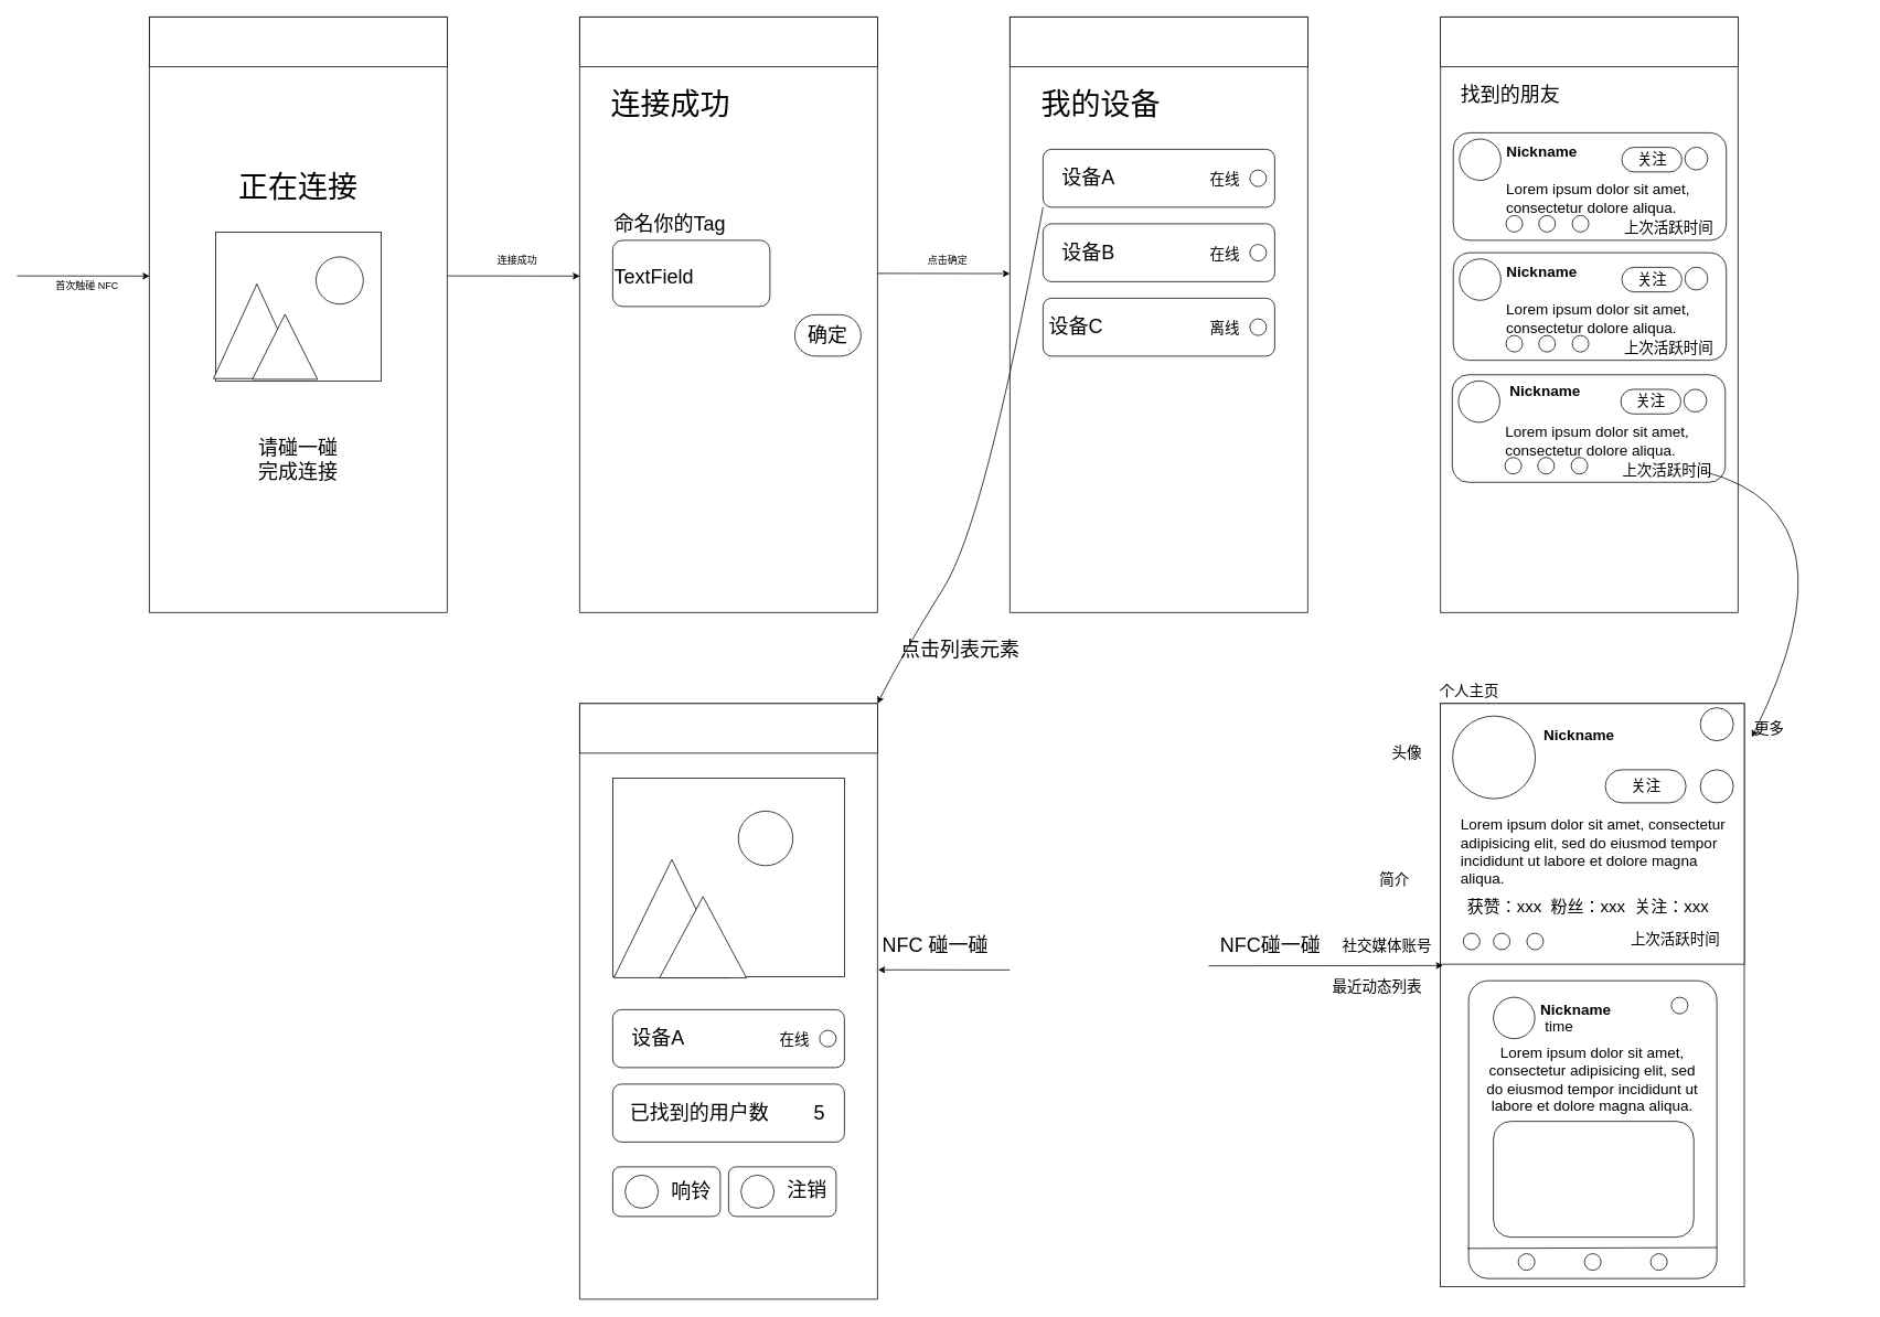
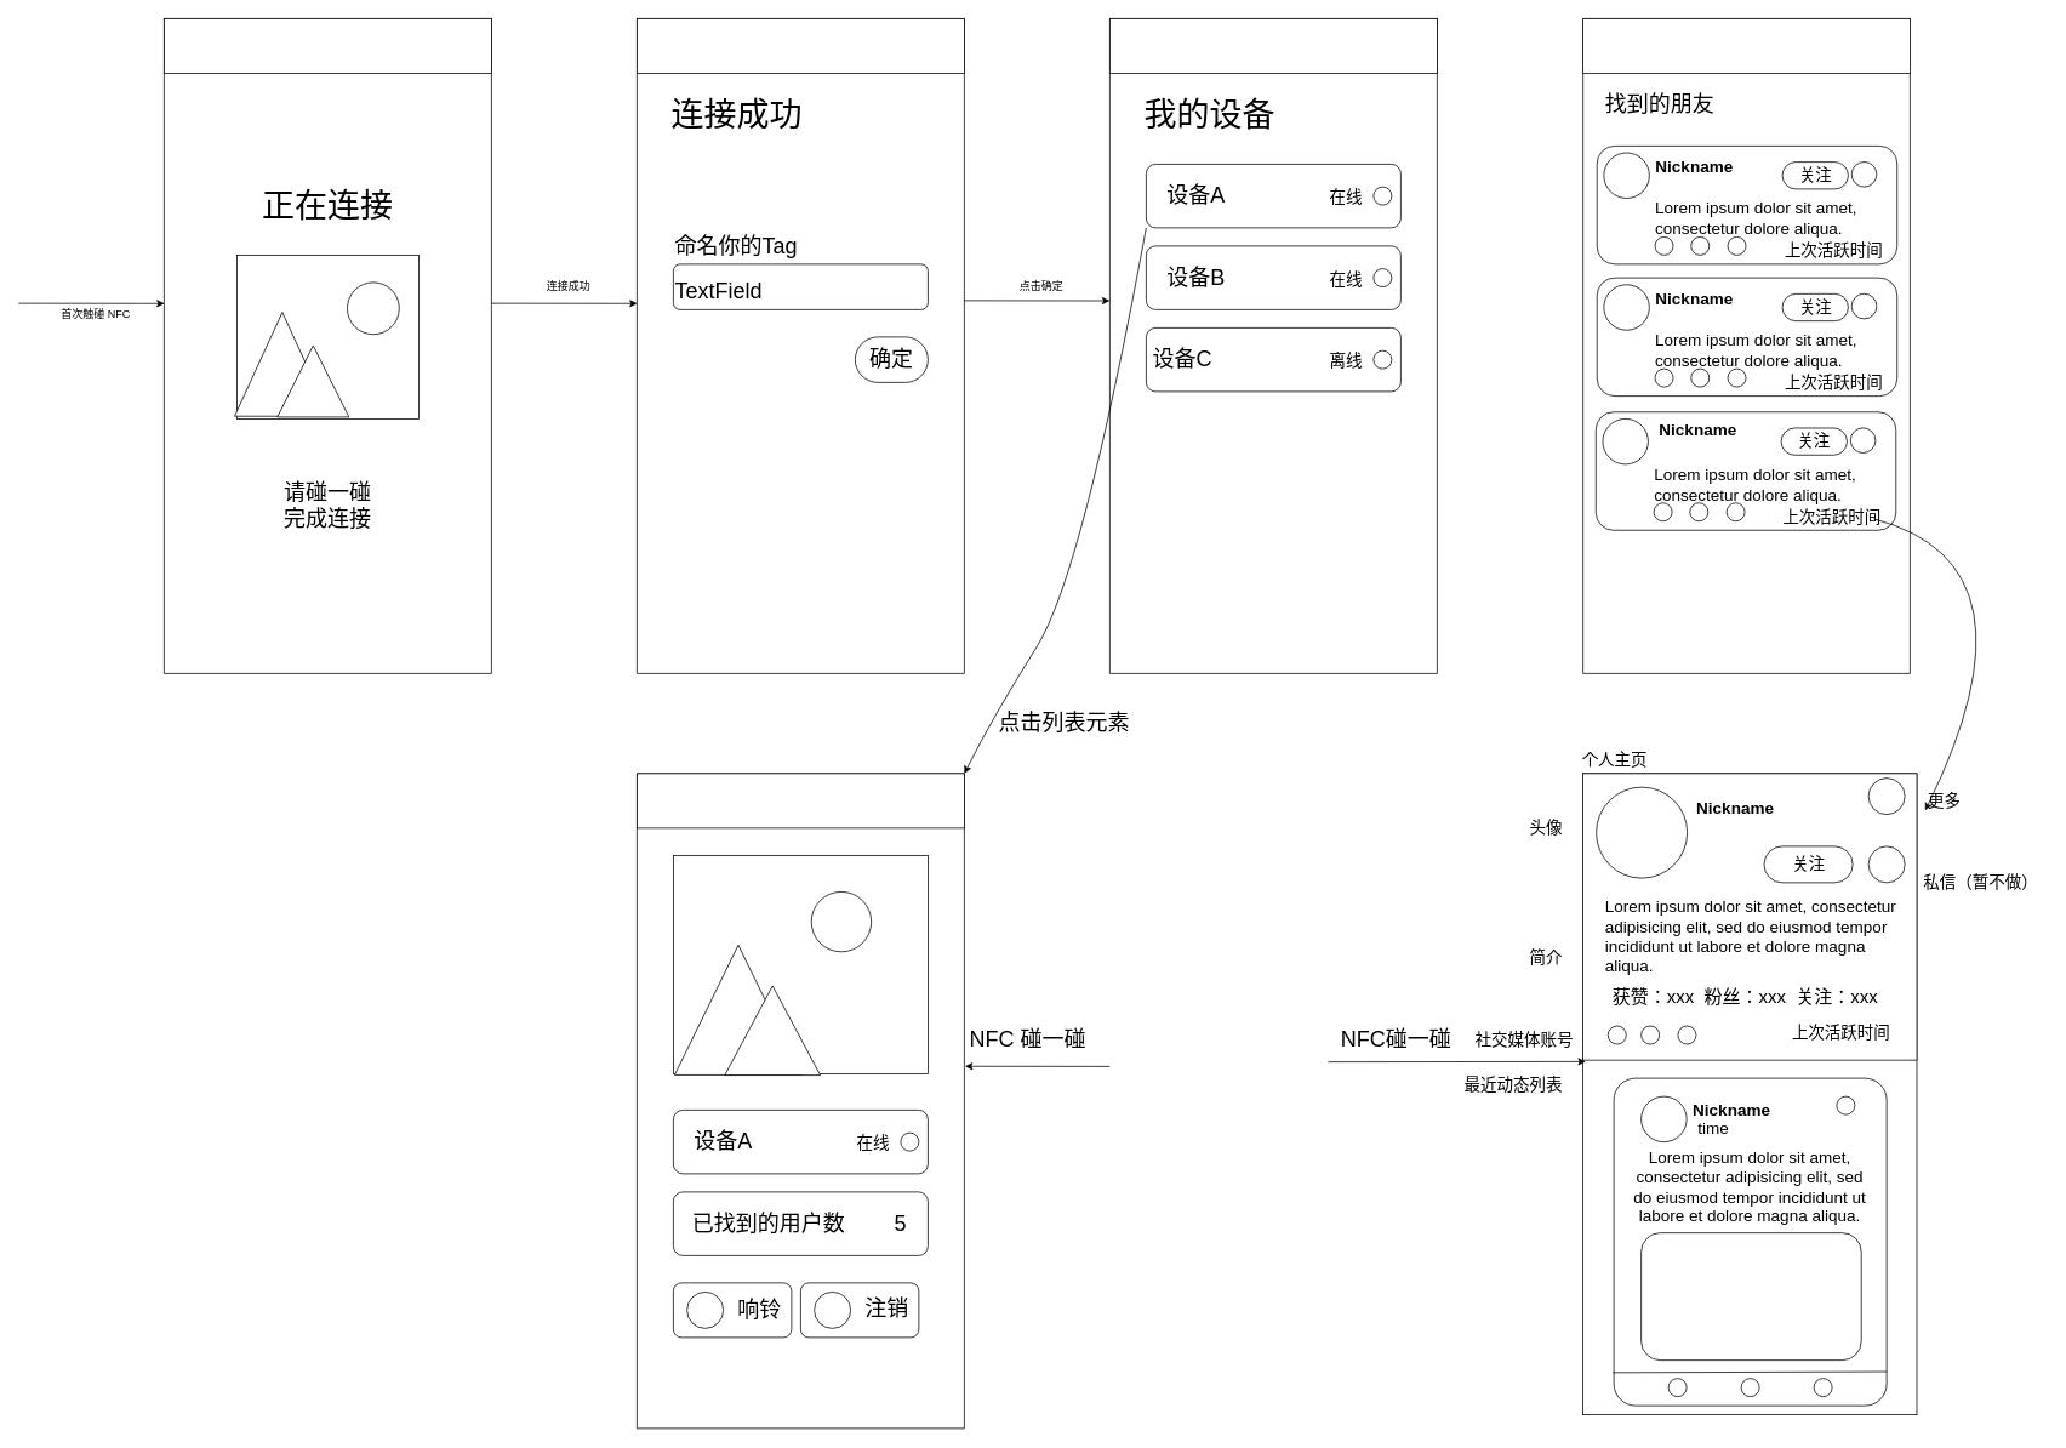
- <mxCell id="16" value="&lt;div style=&quot;&quot;&gt;&lt;span style=&quot;font-size: 24px; background-color: initial;&quot;&gt;TextField&lt;/span&gt;&lt;/div&gt;" style="rounded=1;whiteSpace=wrap;html=1;fontSize=35;align=left;" vertex="1" parent="13"><mxGeometry x="40" y="270" width="190" height="80" as="geometry" /></mxCell>
+ <mxCell id="16" value="&lt;div style=&quot;&quot;&gt;&lt;span style=&quot;font-size: 24px; background-color: initial;&quot;&gt;TextField&lt;/span&gt;&lt;/div&gt;" style="rounded=1;whiteSpace=wrap;html=1;fontSize=35;align=left;" vertex="1" parent="13"><mxGeometry x="40" y="270" width="280" height="50" as="geometry" /></mxCell>
- <mxCell id="18" value="确定" style="rounded=1;whiteSpace=wrap;html=1;fontSize=24;arcSize=50;" vertex="1" parent="13"><mxGeometry x="260" y="360" width="80" height="50" as="geometry" /></mxCell>
+ <mxCell id="18" value="确定" style="rounded=1;whiteSpace=wrap;html=1;fontSize=24;arcSize=50;" vertex="1" parent="13"><mxGeometry x="240" y="350" width="80" height="50" as="geometry" /></mxCell>
- <mxCell id="127" value="点击列表元素" style="text;html=1;strokeColor=none;fillColor=none;align=center;verticalAlign=middle;whiteSpace=wrap;rounded=0;fontSize=24;" vertex="1" parent="1"><mxGeometry x="1080" y="770" width="160" height="30" as="geometry" /></mxCell>
+ <mxCell id="127" value="点击列表元素" style="text;html=1;strokeColor=none;fillColor=none;align=center;verticalAlign=middle;whiteSpace=wrap;rounded=0;fontSize=24;" vertex="1" parent="1"><mxGeometry x="1090" y="780" width="160" height="30" as="geometry" /></mxCell>
+ <mxCell id="81" value="私信（暂不做）" style="text;html=1;strokeColor=none;fillColor=none;align=center;verticalAlign=middle;whiteSpace=wrap;rounded=0;fontSize=18;" vertex="1" parent="1"><mxGeometry x="2107.5" y="955" width="140" height="30" as="geometry" /></mxCell>
- <mxCell id="77" value="简介" style="text;html=1;strokeColor=none;fillColor=none;align=center;verticalAlign=middle;whiteSpace=wrap;rounded=0;fontSize=18;" vertex="1" parent="1"><mxGeometry x="1655" y="1047.5" width="60" height="30" as="geometry" /></mxCell>
+ <mxCell id="77" value="简介" style="text;html=1;strokeColor=none;fillColor=none;align=center;verticalAlign=middle;whiteSpace=wrap;rounded=0;fontSize=18;" vertex="1" parent="1"><mxGeometry x="1670" y="1037.5" width="60" height="30" as="geometry" /></mxCell>
